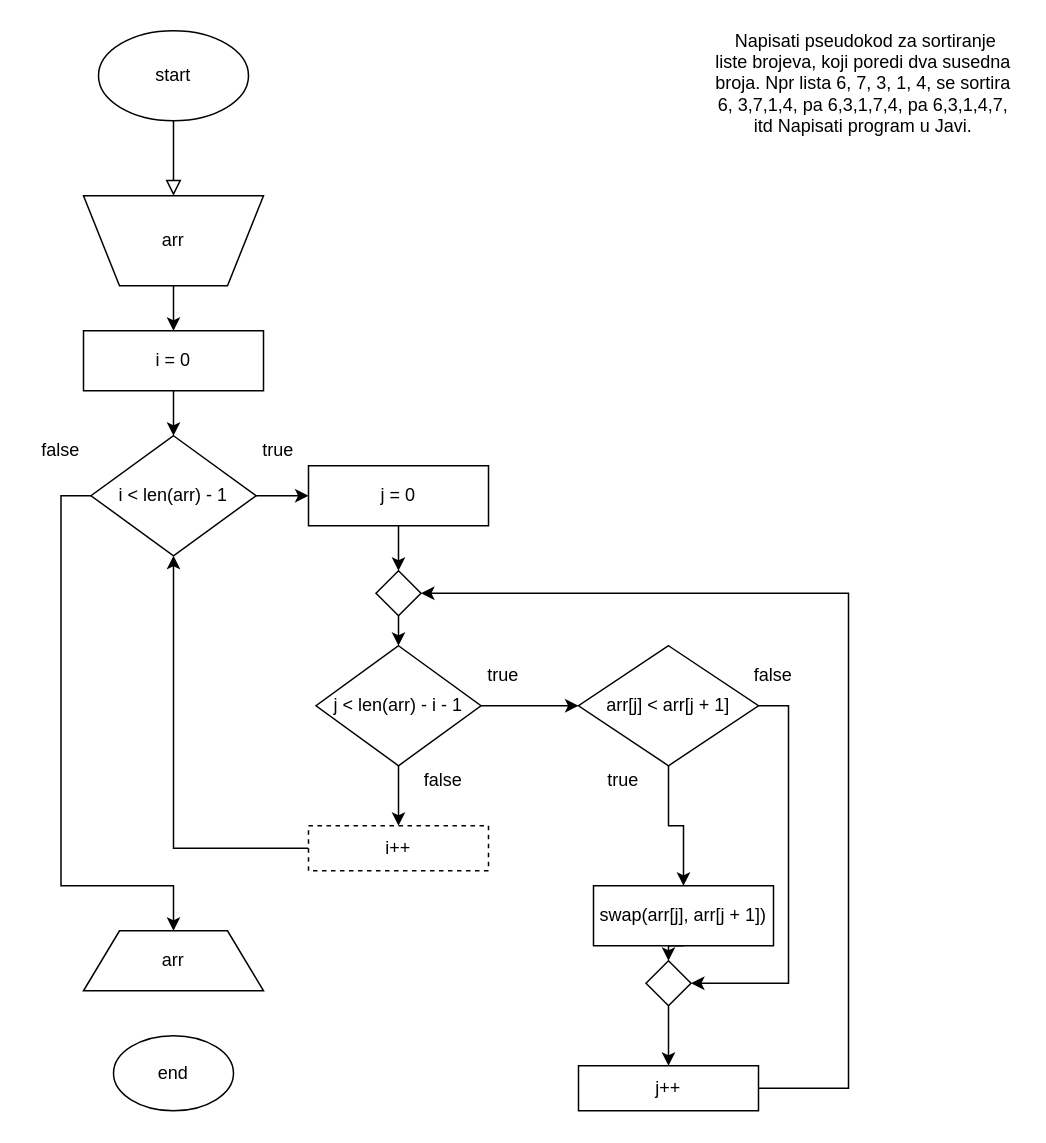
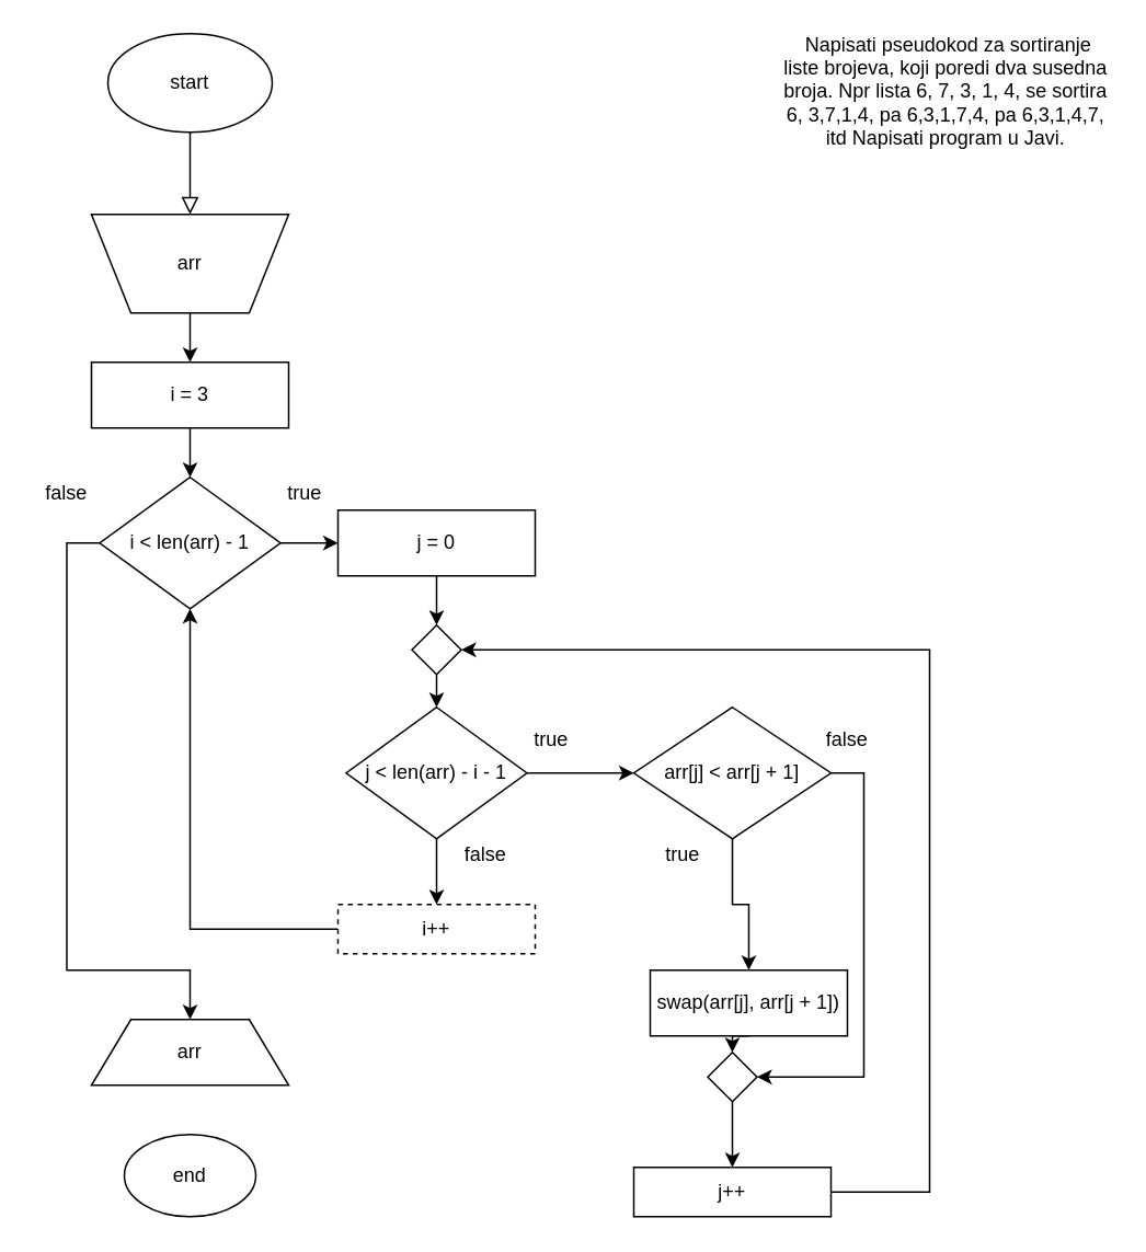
- <mxCell id="6" value="i = 0" style="rounded=0;whiteSpace=wrap;html=1;" vertex="1" parent="1"><mxGeometry x="55" y="220" width="120" height="40" as="geometry" /></mxCell>
+ <mxCell id="6" value="i = 3" style="rounded=0;whiteSpace=wrap;html=1;" vertex="1" parent="1"><mxGeometry x="55" y="220" width="120" height="40" as="geometry" /></mxCell>
